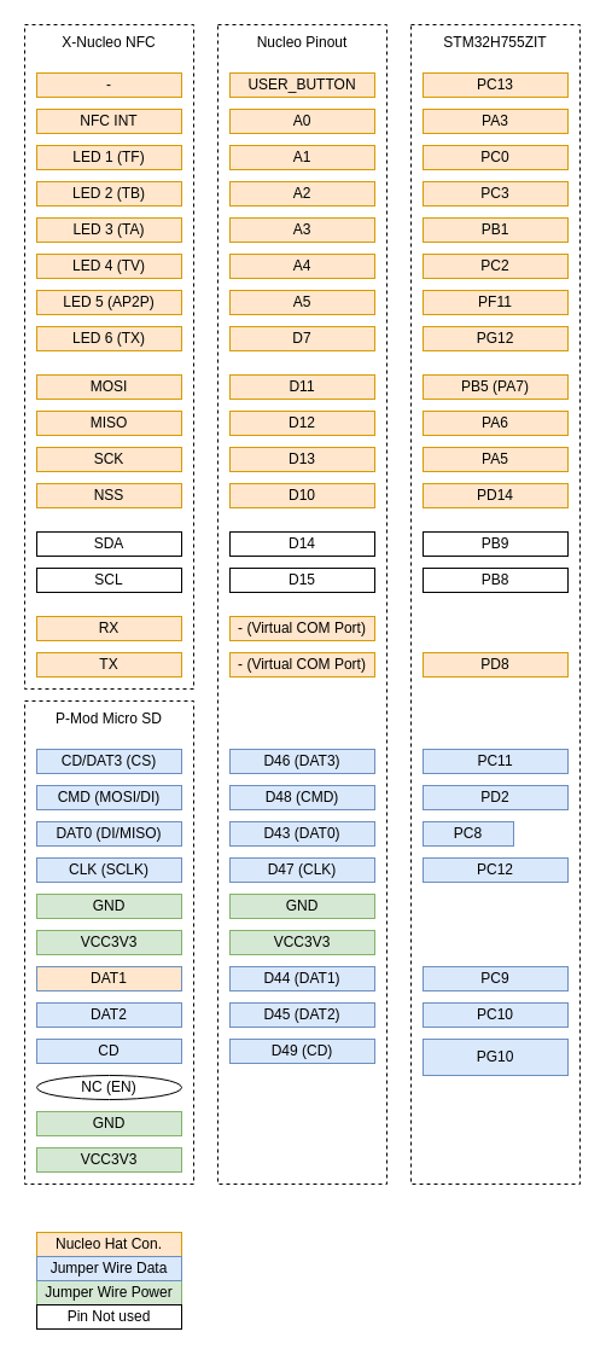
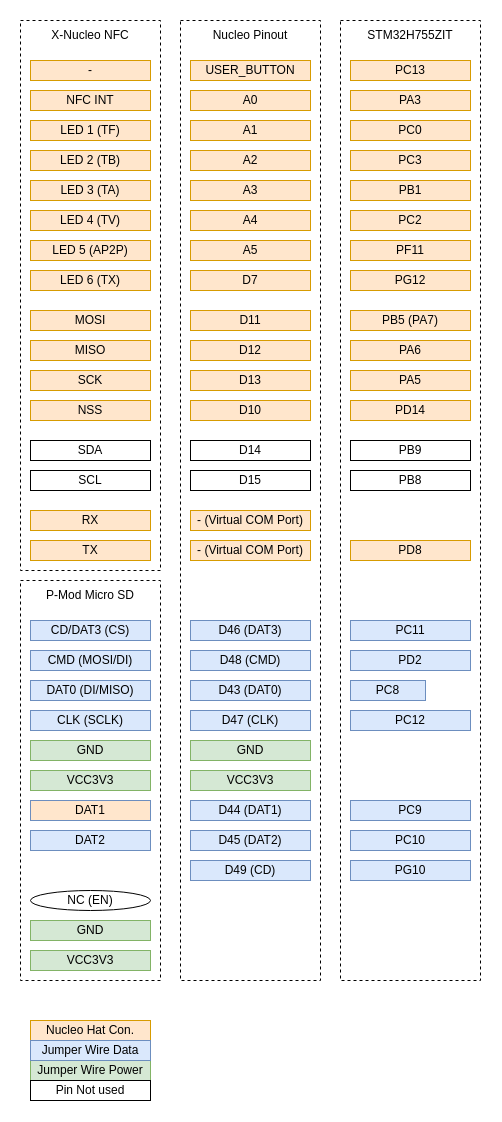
- <mxCell id="63" value="CD" style="rounded=0;whiteSpace=wrap;html=1;fillColor=#dae8fc;strokeColor=#6c8ebf;" vertex="1" parent="1"><mxGeometry x="30" y="860" width="120" height="20" as="geometry" /></mxCell>
- <mxCell id="81" value="PG10" style="rounded=0;whiteSpace=wrap;html=1;fillColor=#dae8fc;strokeColor=#6c8ebf;" vertex="1" parent="1"><mxGeometry x="350" y="860" width="120" height="30" as="geometry" /></mxCell>
+ <mxCell id="81" value="PG10" style="rounded=0;whiteSpace=wrap;html=1;fillColor=#dae8fc;strokeColor=#6c8ebf;" vertex="1" parent="1"><mxGeometry x="350" y="860" width="120" height="20" as="geometry" /></mxCell>
